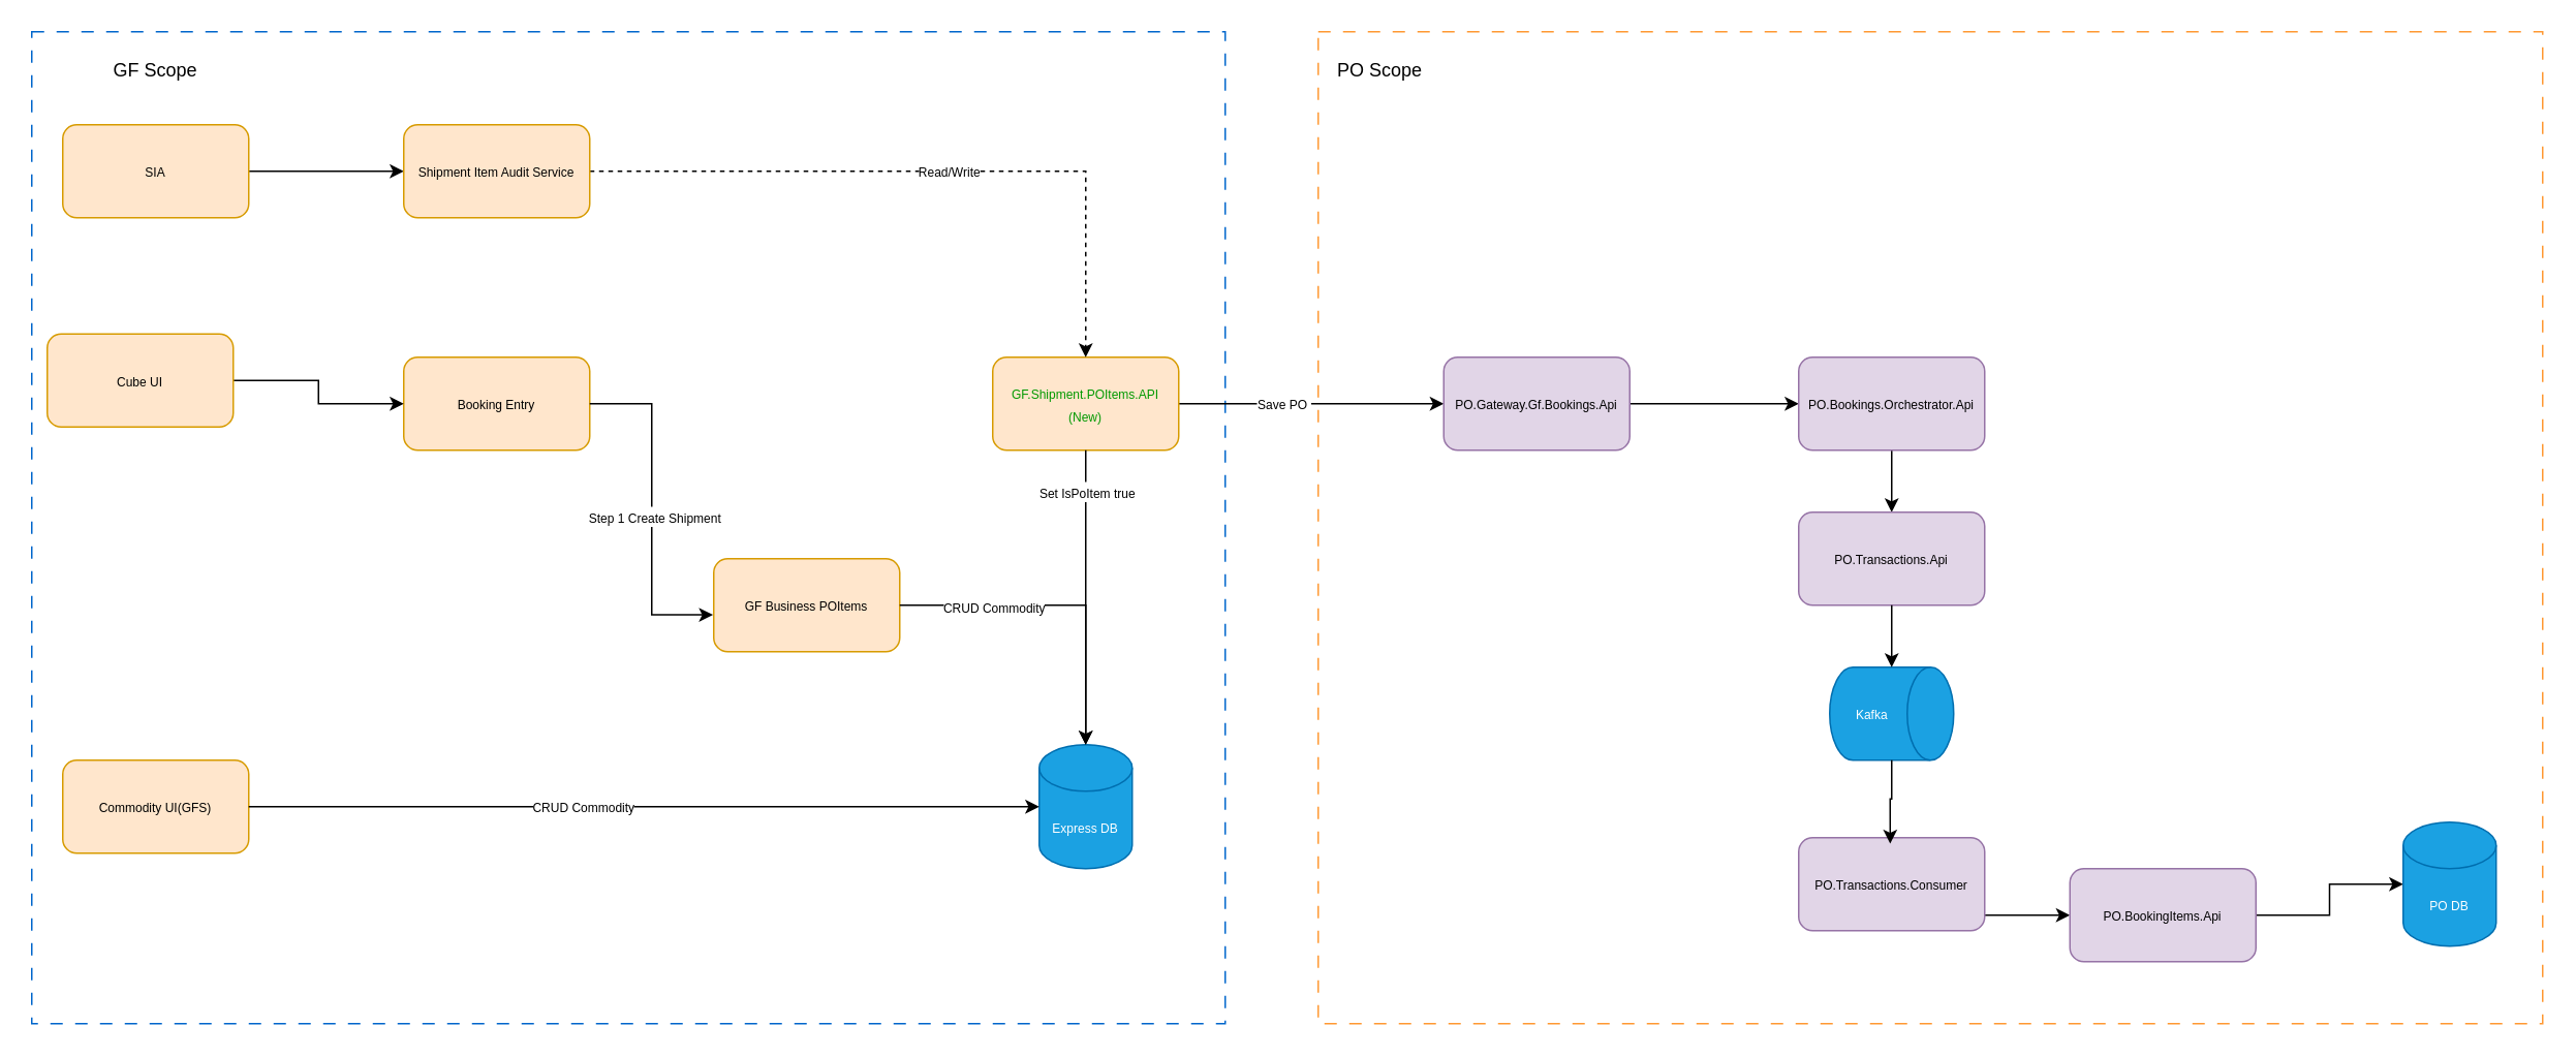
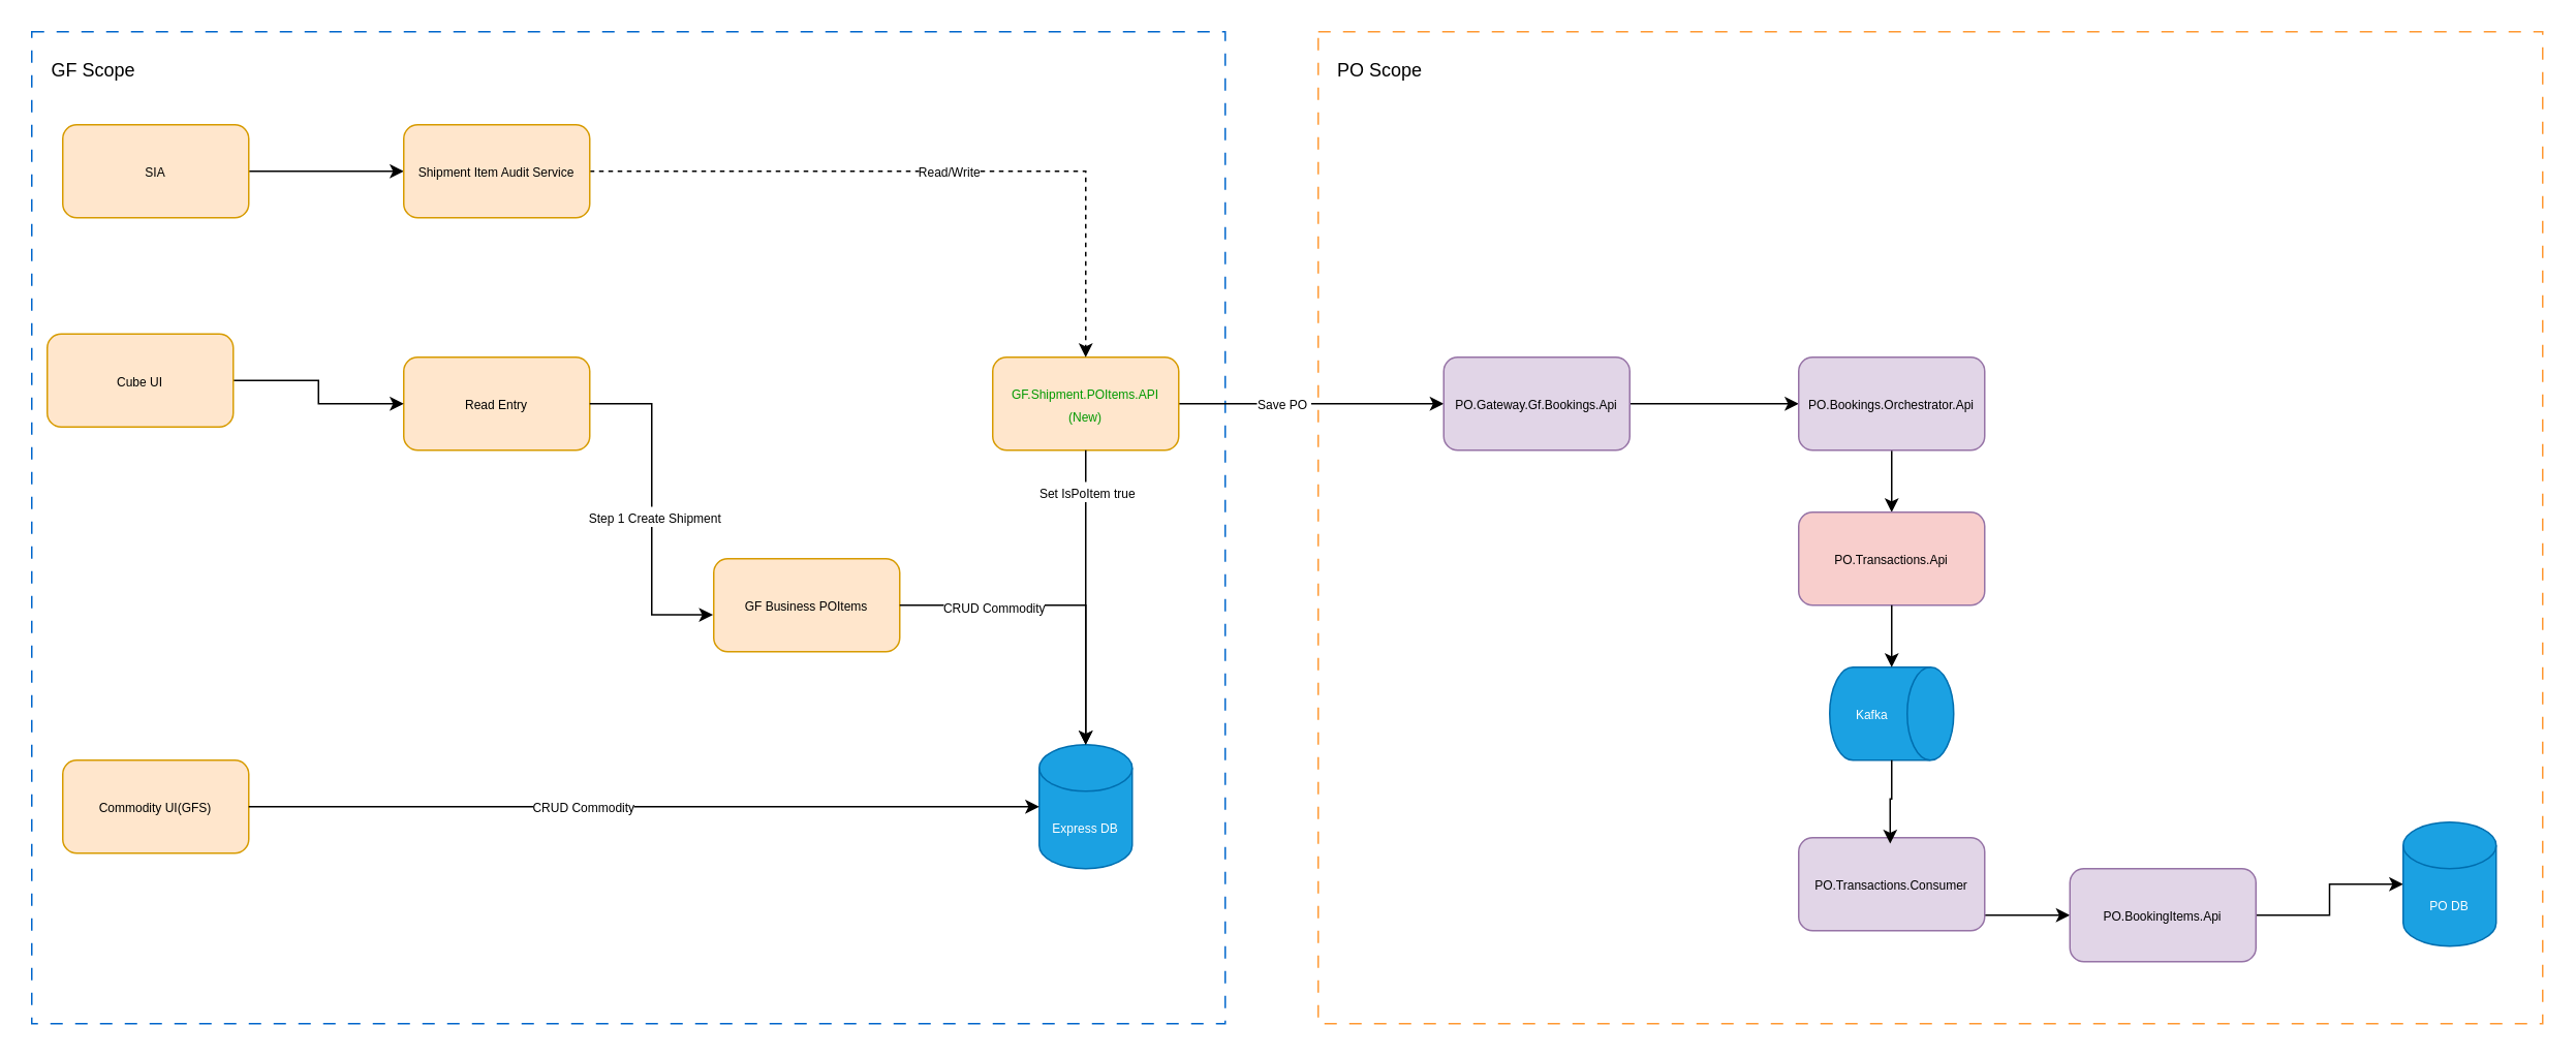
- <mxCell id="39" value="GF Scope" style="text;html=1;align=center;verticalAlign=middle;whiteSpace=wrap;rounded=0;" vertex="1" parent="1"><mxGeometry x="70" y="30" width="60" height="30" as="geometry" /></mxCell>
+ <mxCell id="39" value="GF Scope" style="text;html=1;align=center;verticalAlign=middle;whiteSpace=wrap;rounded=0;" vertex="1" parent="1"><mxGeometry x="30" y="30" width="60" height="30" as="geometry" /></mxCell>
- <mxCell id="4" value="&lt;font style=&quot;font-size: 8px;&quot;&gt;Booking Entry&lt;/font&gt;" style="rounded=1;whiteSpace=wrap;html=1;fillColor=#ffe6cc;strokeColor=#d79b00;" vertex="1" parent="1"><mxGeometry x="260" y="230" width="120" height="60" as="geometry" /></mxCell>
+ <mxCell id="4" value="&lt;font style=&quot;font-size: 8px;&quot;&gt;Read Entry&lt;/font&gt;" style="rounded=1;whiteSpace=wrap;html=1;fillColor=#ffe6cc;strokeColor=#d79b00;" vertex="1" parent="1"><mxGeometry x="260" y="230" width="120" height="60" as="geometry" /></mxCell>
- <mxCell id="12" value="&lt;font style=&quot;font-size: 8px;&quot;&gt;PO.Transactions.Api&lt;/font&gt;" style="rounded=1;whiteSpace=wrap;html=1;fillColor=#e1d5e7;strokeColor=#9673a6;" vertex="1" parent="1"><mxGeometry x="1160" y="330" width="120" height="60" as="geometry" /></mxCell>
+ <mxCell id="12" value="&lt;font style=&quot;font-size: 8px;&quot;&gt;PO.Transactions.Api&lt;/font&gt;" style="rounded=1;whiteSpace=wrap;html=1;fillColor=#f8cecc;strokeColor=#9673a6;" vertex="1" parent="1"><mxGeometry x="1160" y="330" width="120" height="60" as="geometry" /></mxCell>
